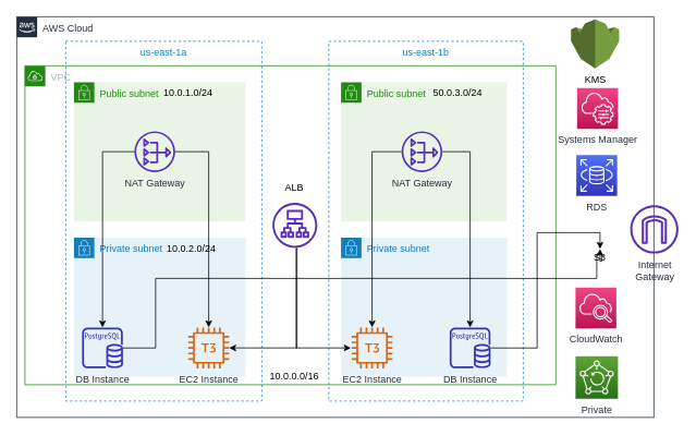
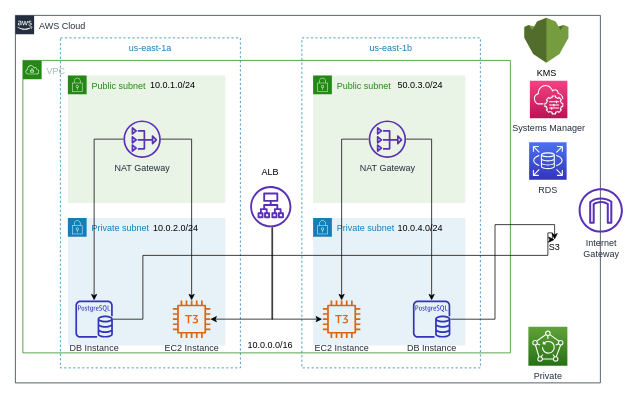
+ <mxCell id="33" value="10.0.4.0/24" style="text;html=1;strokeColor=none;fillColor=none;align=center;verticalAlign=middle;whiteSpace=wrap;rounded=0;" parent="1" vertex="1"><mxGeometry x="540" y="294" width="40" height="20" as="geometry" /></mxCell>
- <mxCell id="38" value="S3" style="text;html=1;strokeColor=none;fillColor=none;align=center;verticalAlign=middle;whiteSpace=wrap;rounded=0;" parent="1" vertex="1"><mxGeometry x="714" y="304" width="40" height="20" as="geometry" /></mxCell>
+ <mxCell id="38" value="S3" style="text;html=1;strokeColor=none;fillColor=none;align=center;verticalAlign=middle;whiteSpace=wrap;rounded=0;" parent="1" vertex="1"><mxGeometry x="719" y="319" width="40" height="20" as="geometry" /></mxCell>
- <mxCell id="27" value="CloudWatch" style="outlineConnect=0;fontColor=#232F3E;gradientColor=#F34482;gradientDirection=north;fillColor=#BC1356;strokeColor=#ffffff;dashed=0;verticalLabelPosition=bottom;verticalAlign=top;align=center;html=1;fontSize=12;fontStyle=0;aspect=fixed;shape=mxgraph.aws4.resourceIcon;resIcon=mxgraph.aws4.cloudwatch_2;" parent="1" vertex="1"><mxGeometry x="704" y="351" width="50" height="50" as="geometry" /></mxCell>
